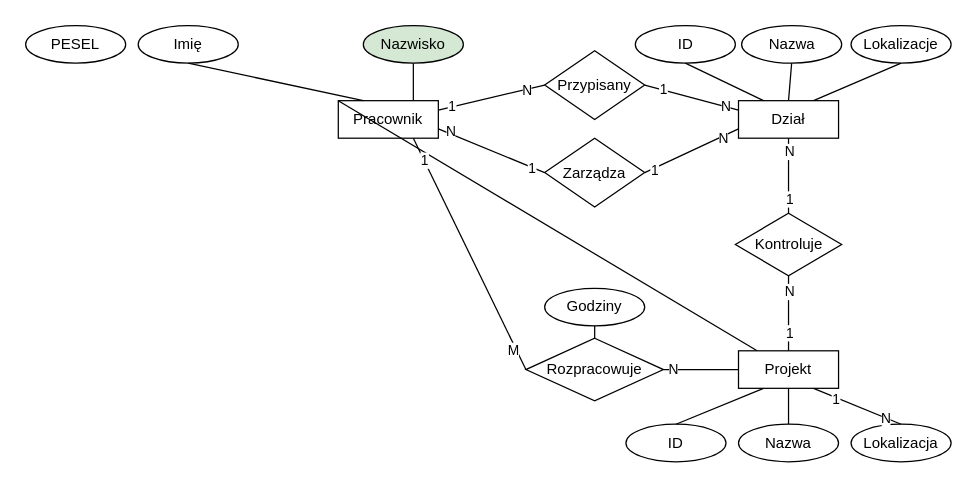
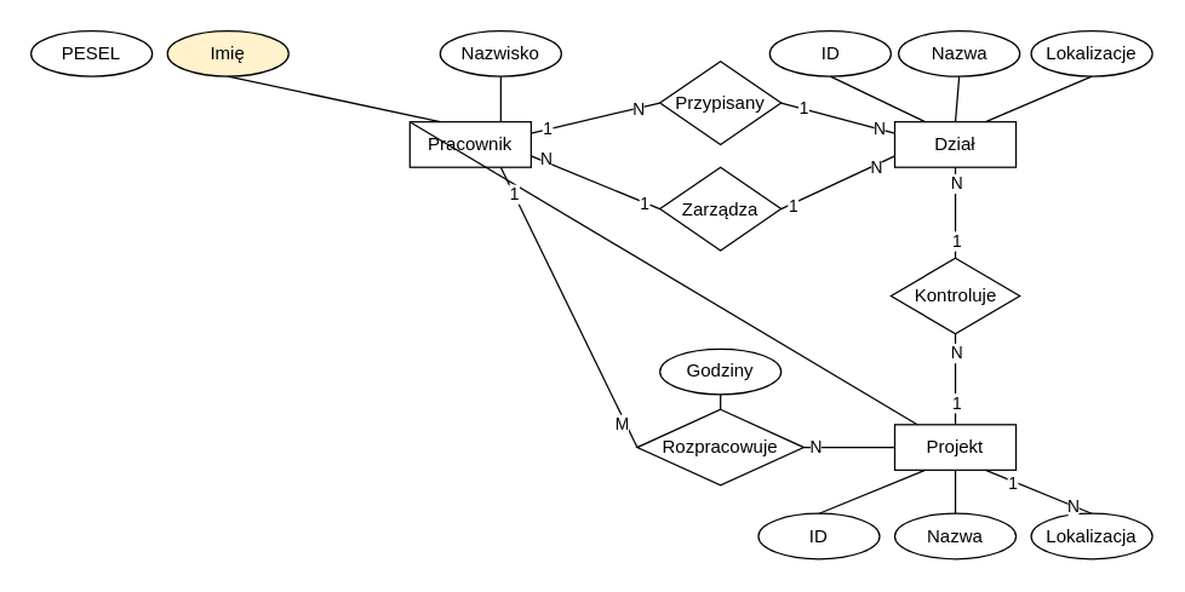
- <mxCell id="2" value="Imię" style="ellipse;whiteSpace=wrap;html=1;" vertex="1" parent="1"><mxGeometry x="110" y="20" width="80" height="30" as="geometry" /></mxCell>
+ <mxCell id="2" value="Imię" style="ellipse;whiteSpace=wrap;html=1;fillColor=#fff2cc;" vertex="1" parent="1"><mxGeometry x="110" y="20" width="80" height="30" as="geometry" /></mxCell>
- <mxCell id="3" value="Nazwisko" style="ellipse;whiteSpace=wrap;html=1;fillColor=#d5e8d4;" vertex="1" parent="1"><mxGeometry x="290" y="20" width="80" height="30" as="geometry" /></mxCell>
+ <mxCell id="3" value="Nazwisko" style="ellipse;whiteSpace=wrap;html=1;" vertex="1" parent="1"><mxGeometry x="290" y="20" width="80" height="30" as="geometry" /></mxCell>
